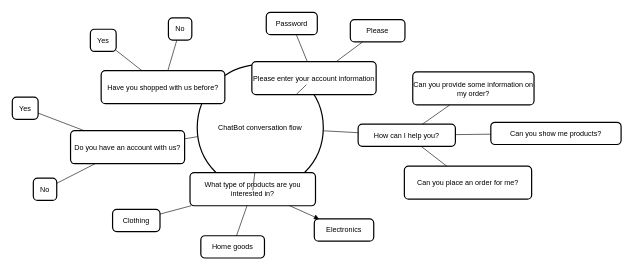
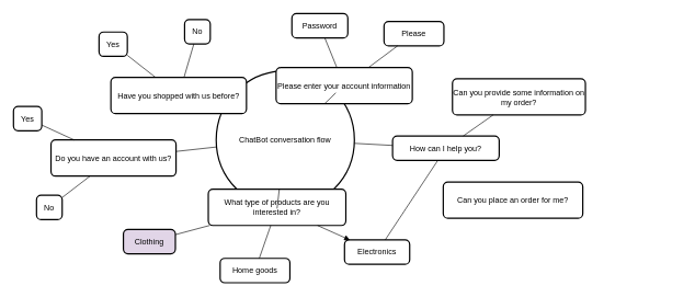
- <mxCell id="4" value="Can you show me products?" style="rounded=1;absoluteArcSize=1;arcSize=14;whiteSpace=wrap;strokeWidth=2;" vertex="1" parent="1"><mxGeometry x="817" y="203" width="217" height="37" as="geometry" /></mxCell>
- <mxCell id="25" style="endArrow=none" edge="1" parent="1" source="3" target="4"><mxGeometry relative="1" as="geometry" /></mxCell>
- <mxCell id="14" value="Do you have an account with us?" style="rounded=1;absoluteArcSize=1;arcSize=14;whiteSpace=wrap;strokeWidth=2;" vertex="1" parent="1"><mxGeometry x="117" y="217" width="190" height="55" as="geometry" /></mxCell>
+ <mxCell id="14" value="Do you have an account with us?" style="rounded=1;absoluteArcSize=1;arcSize=14;whiteSpace=wrap;strokeWidth=2;" vertex="1" parent="1"><mxGeometry x="77" y="212" width="190" height="55" as="geometry" /></mxCell>
- <mxCell id="26" style="endArrow=none" edge="1" parent="1" source="3" target="5"><mxGeometry relative="1" as="geometry" /></mxCell>
+ <mxCell id="26" style="endArrow=none;" edge="1" parent="1" source="3" target="8"><mxGeometry relative="1" as="geometry" /></mxCell>
- <mxCell id="9" value="Clothing" style="rounded=1;absoluteArcSize=1;arcSize=14;whiteSpace=wrap;strokeWidth=2;" vertex="1" parent="1"><mxGeometry x="187" y="348" width="79" height="37" as="geometry" /></mxCell>
+ <mxCell id="9" value="Clothing" style="rounded=1;absoluteArcSize=1;arcSize=14;whiteSpace=wrap;strokeWidth=2;fillColor=#e1d5e7;" vertex="1" parent="1"><mxGeometry x="187" y="348" width="79" height="37" as="geometry" /></mxCell>
